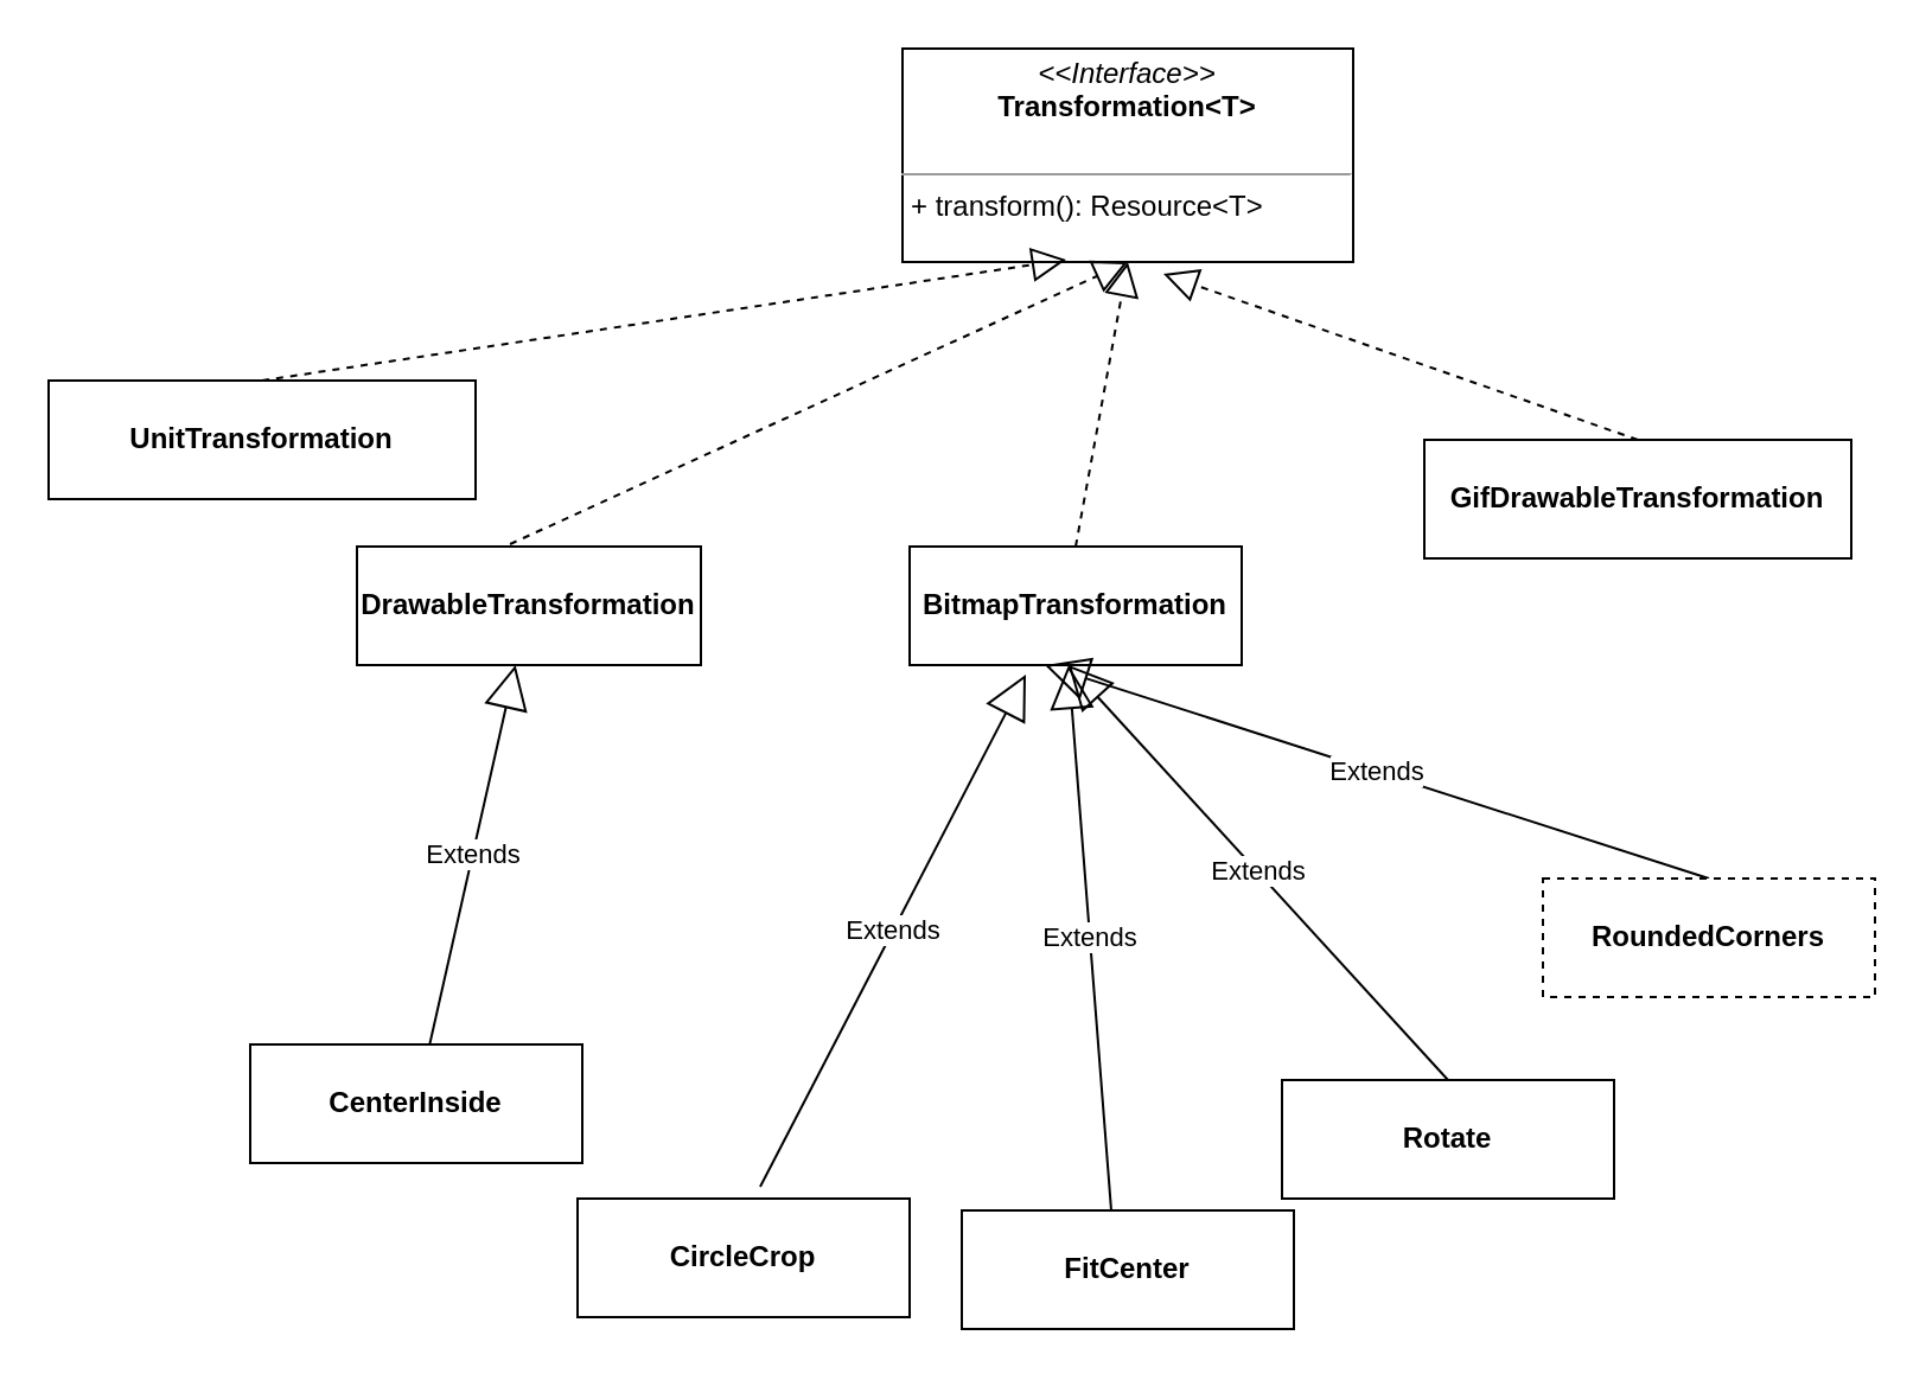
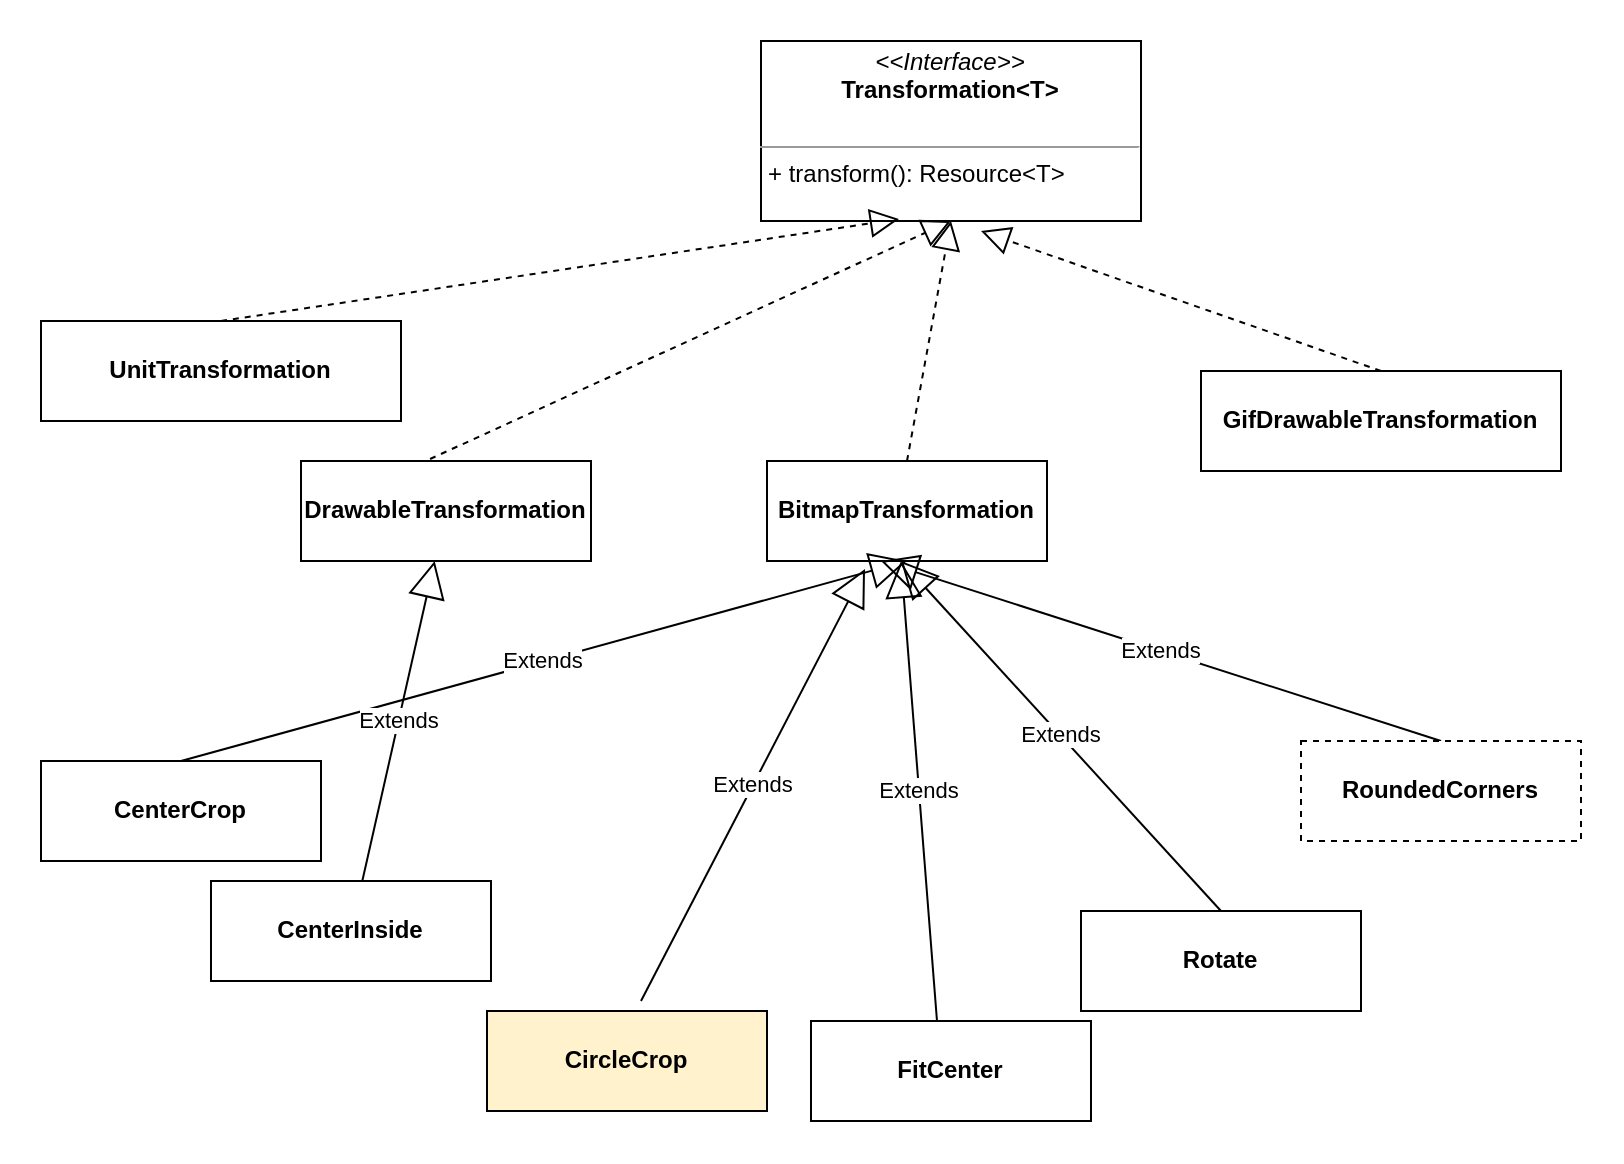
+ <mxCell id="6" value="Extends" style="endArrow=block;endSize=16;endFill=0;html=1;exitX=0.5;exitY=0;exitDx=0;exitDy=0;entryX=0.5;entryY=1;entryDx=0;entryDy=0;" parent="1" source="5" target="3" edge="1"><mxGeometry width="160" relative="1" as="geometry"><mxPoint x="300" y="460" as="sourcePoint" /><mxPoint x="460" y="460" as="targetPoint" /></mxGeometry></mxCell>
+ <mxCell id="5" value="&lt;p style=&quot;margin: 0px ; margin-top: 4px ; text-align: center&quot;&gt;&lt;br&gt;&lt;b&gt;CenterCrop&lt;/b&gt;&lt;/p&gt;" style="verticalAlign=top;align=left;overflow=fill;fontSize=12;fontFamily=Helvetica;html=1;" parent="1" vertex="1"><mxGeometry x="20" y="380" width="140" height="50" as="geometry" /></mxCell>
- <mxCell id="9" value="&lt;p style=&quot;margin: 0px ; margin-top: 4px ; text-align: center&quot;&gt;&lt;br&gt;&lt;b&gt;CircleCrop&lt;/b&gt;&lt;/p&gt;" style="verticalAlign=top;align=left;overflow=fill;fontSize=12;fontFamily=Helvetica;html=1;" parent="1" vertex="1"><mxGeometry x="243" y="505" width="140" height="50" as="geometry" /></mxCell>
+ <mxCell id="9" value="&lt;p style=&quot;margin: 0px ; margin-top: 4px ; text-align: center&quot;&gt;&lt;br&gt;&lt;b&gt;CircleCrop&lt;/b&gt;&lt;/p&gt;" style="verticalAlign=top;align=left;overflow=fill;fontSize=12;fontFamily=Helvetica;html=1;fillColor=#fff2cc;" parent="1" vertex="1"><mxGeometry x="243" y="505" width="140" height="50" as="geometry" /></mxCell>
